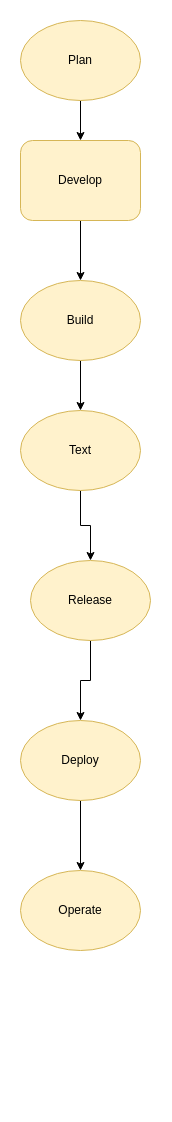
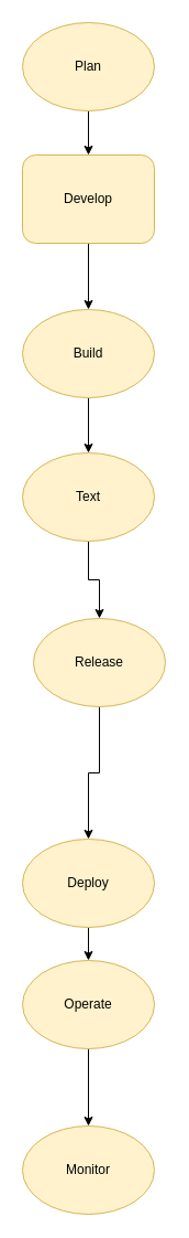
- <mxCell id="10" value="Deploy" style="ellipse;whiteSpace=wrap;html=1;fillColor=#fff2cc;strokeColor=#d6b656;" vertex="1" parent="1"><mxGeometry x="20" y="720" width="120" height="80" as="geometry" /></mxCell>
+ <mxCell id="10" value="Deploy" style="ellipse;whiteSpace=wrap;html=1;fillColor=#fff2cc;strokeColor=#d6b656;" vertex="1" parent="1"><mxGeometry x="20" y="760" width="120" height="80" as="geometry" /></mxCell>
+ <mxCell id="14" value="" style="edgeStyle=orthogonalEdgeStyle;rounded=0;orthogonalLoop=1;jettySize=auto;html=1;" edge="1" parent="1" source="15" target="13"><mxGeometry relative="1" as="geometry" /></mxCell>
+ <mxCell id="13" value="Monitor" style="ellipse;whiteSpace=wrap;html=1;fillColor=#fff2cc;strokeColor=#d6b656;" vertex="1" parent="1"><mxGeometry x="20" y="1020" width="120" height="80" as="geometry" /></mxCell>
